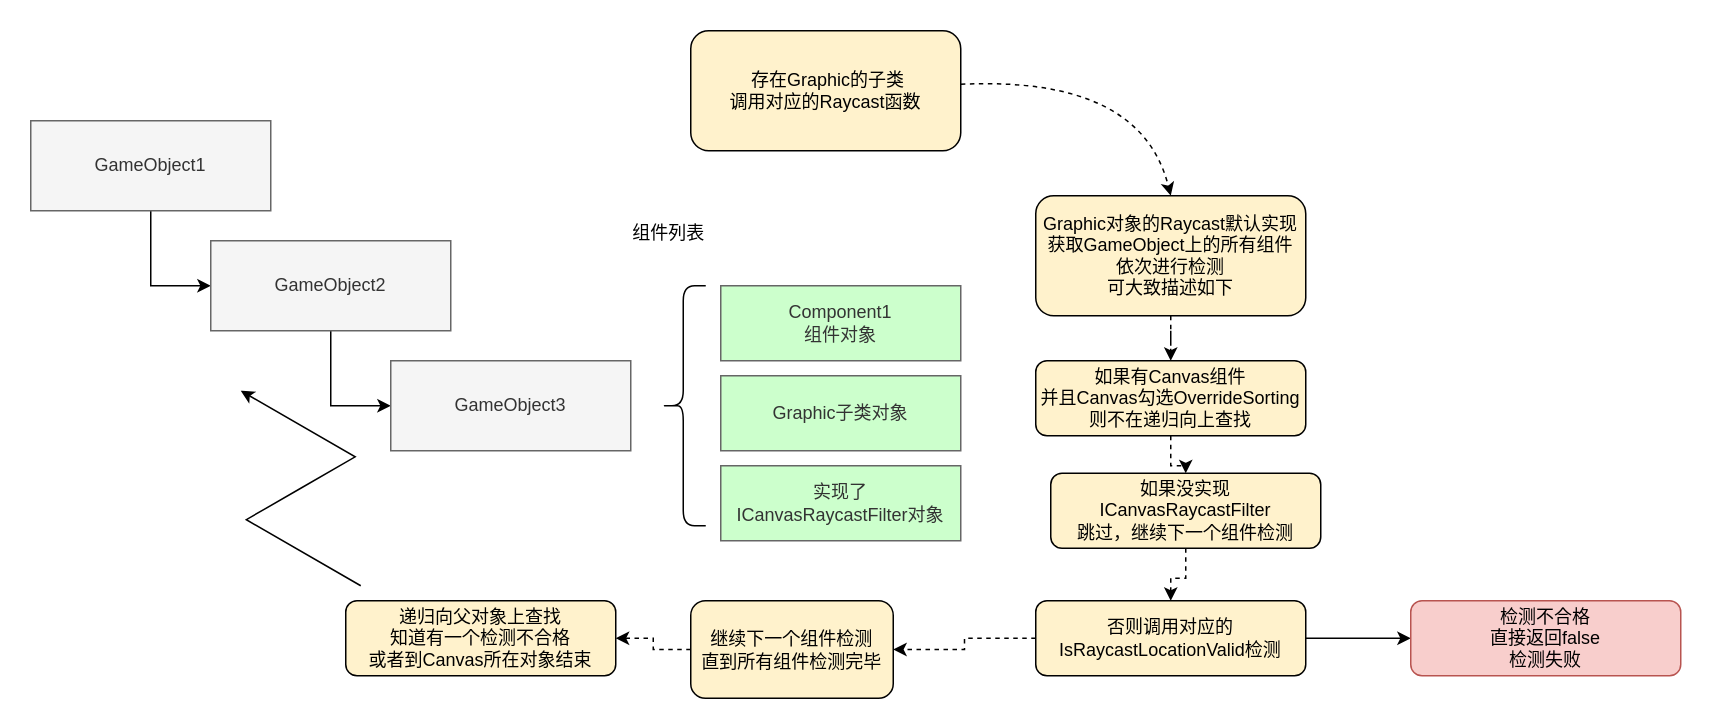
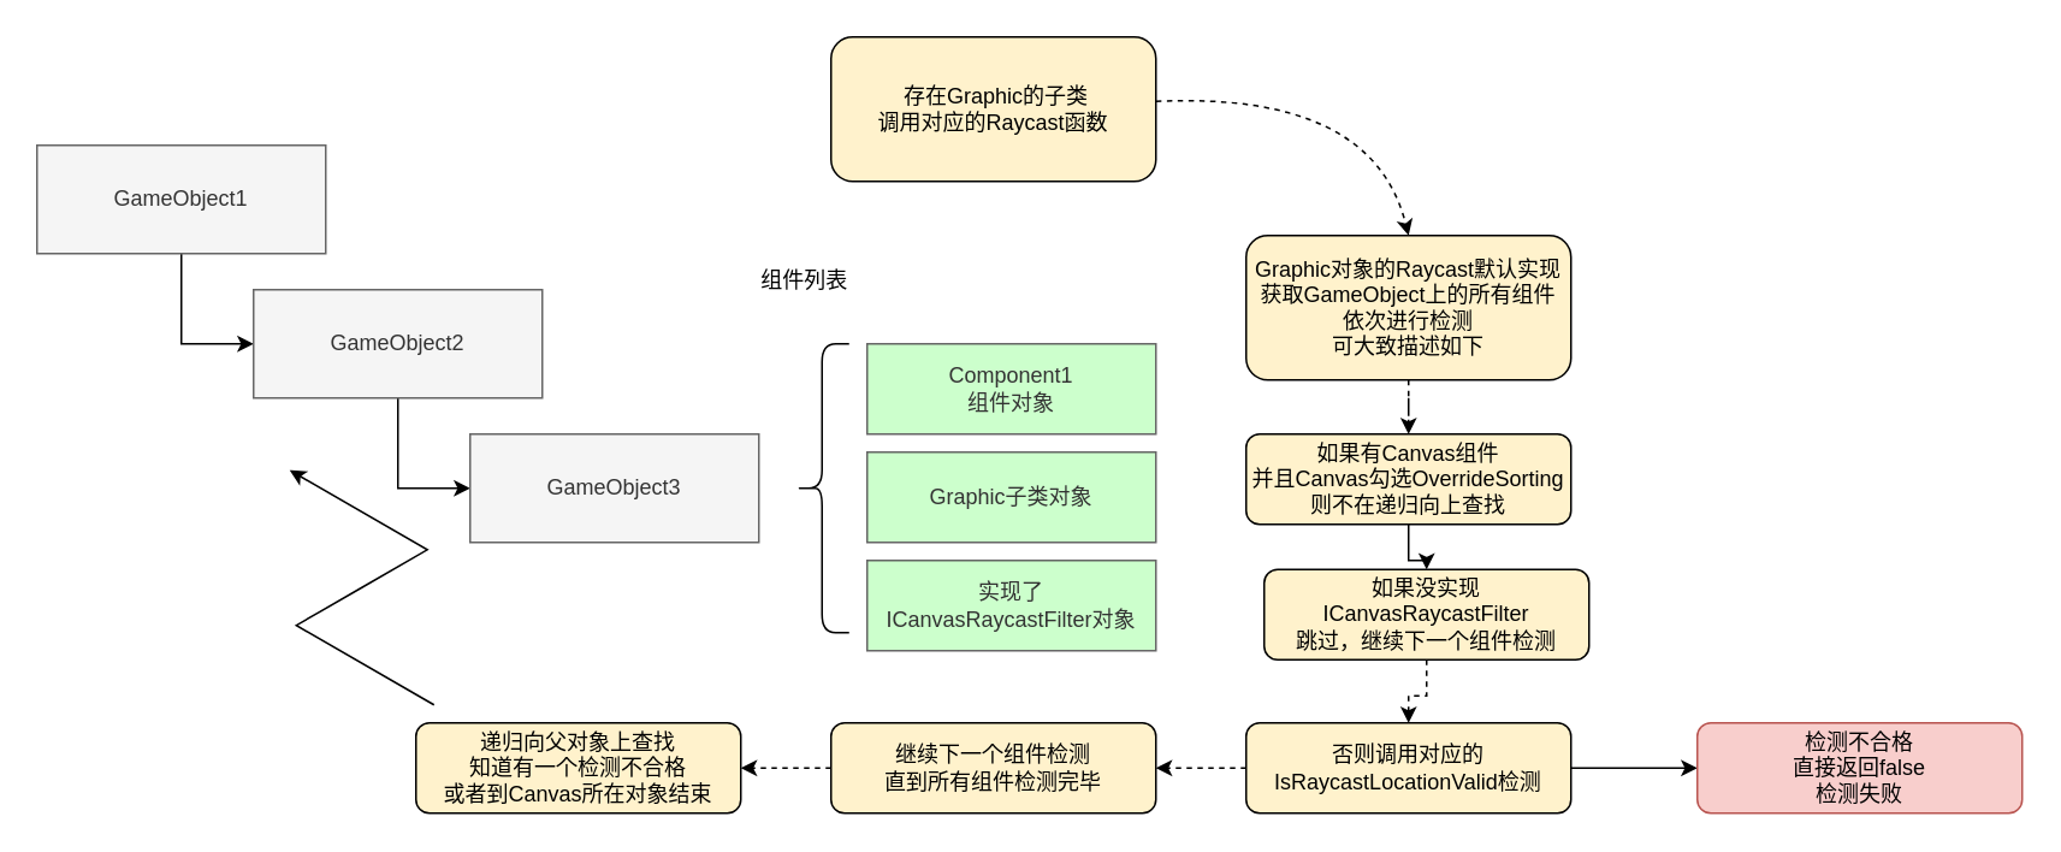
- <mxCell id="16" style="edgeStyle=orthogonalEdgeStyle;rounded=0;orthogonalLoop=1;jettySize=auto;html=1;dashed=1;" edge="1" parent="1" source="17" target="19"><mxGeometry relative="1" as="geometry" /></mxCell>
+ <mxCell id="16" style="edgeStyle=orthogonalEdgeStyle;rounded=0;orthogonalLoop=1;jettySize=auto;html=1;dashed=0;" edge="1" parent="1" source="17" target="19"><mxGeometry relative="1" as="geometry" /></mxCell>
- <mxCell id="25" value="继续下一个组件检测&lt;br&gt;直到所有组件检测完毕" style="rounded=1;whiteSpace=wrap;html=1;fillColor=#FFF2CC;" vertex="1" parent="1"><mxGeometry x="460" y="400" width="135" height="65" as="geometry" /></mxCell>
+ <mxCell id="25" value="继续下一个组件检测&lt;br&gt;直到所有组件检测完毕" style="rounded=1;whiteSpace=wrap;html=1;fillColor=#FFF2CC;" vertex="1" parent="1"><mxGeometry x="460" y="400" width="180" height="50" as="geometry" /></mxCell>
